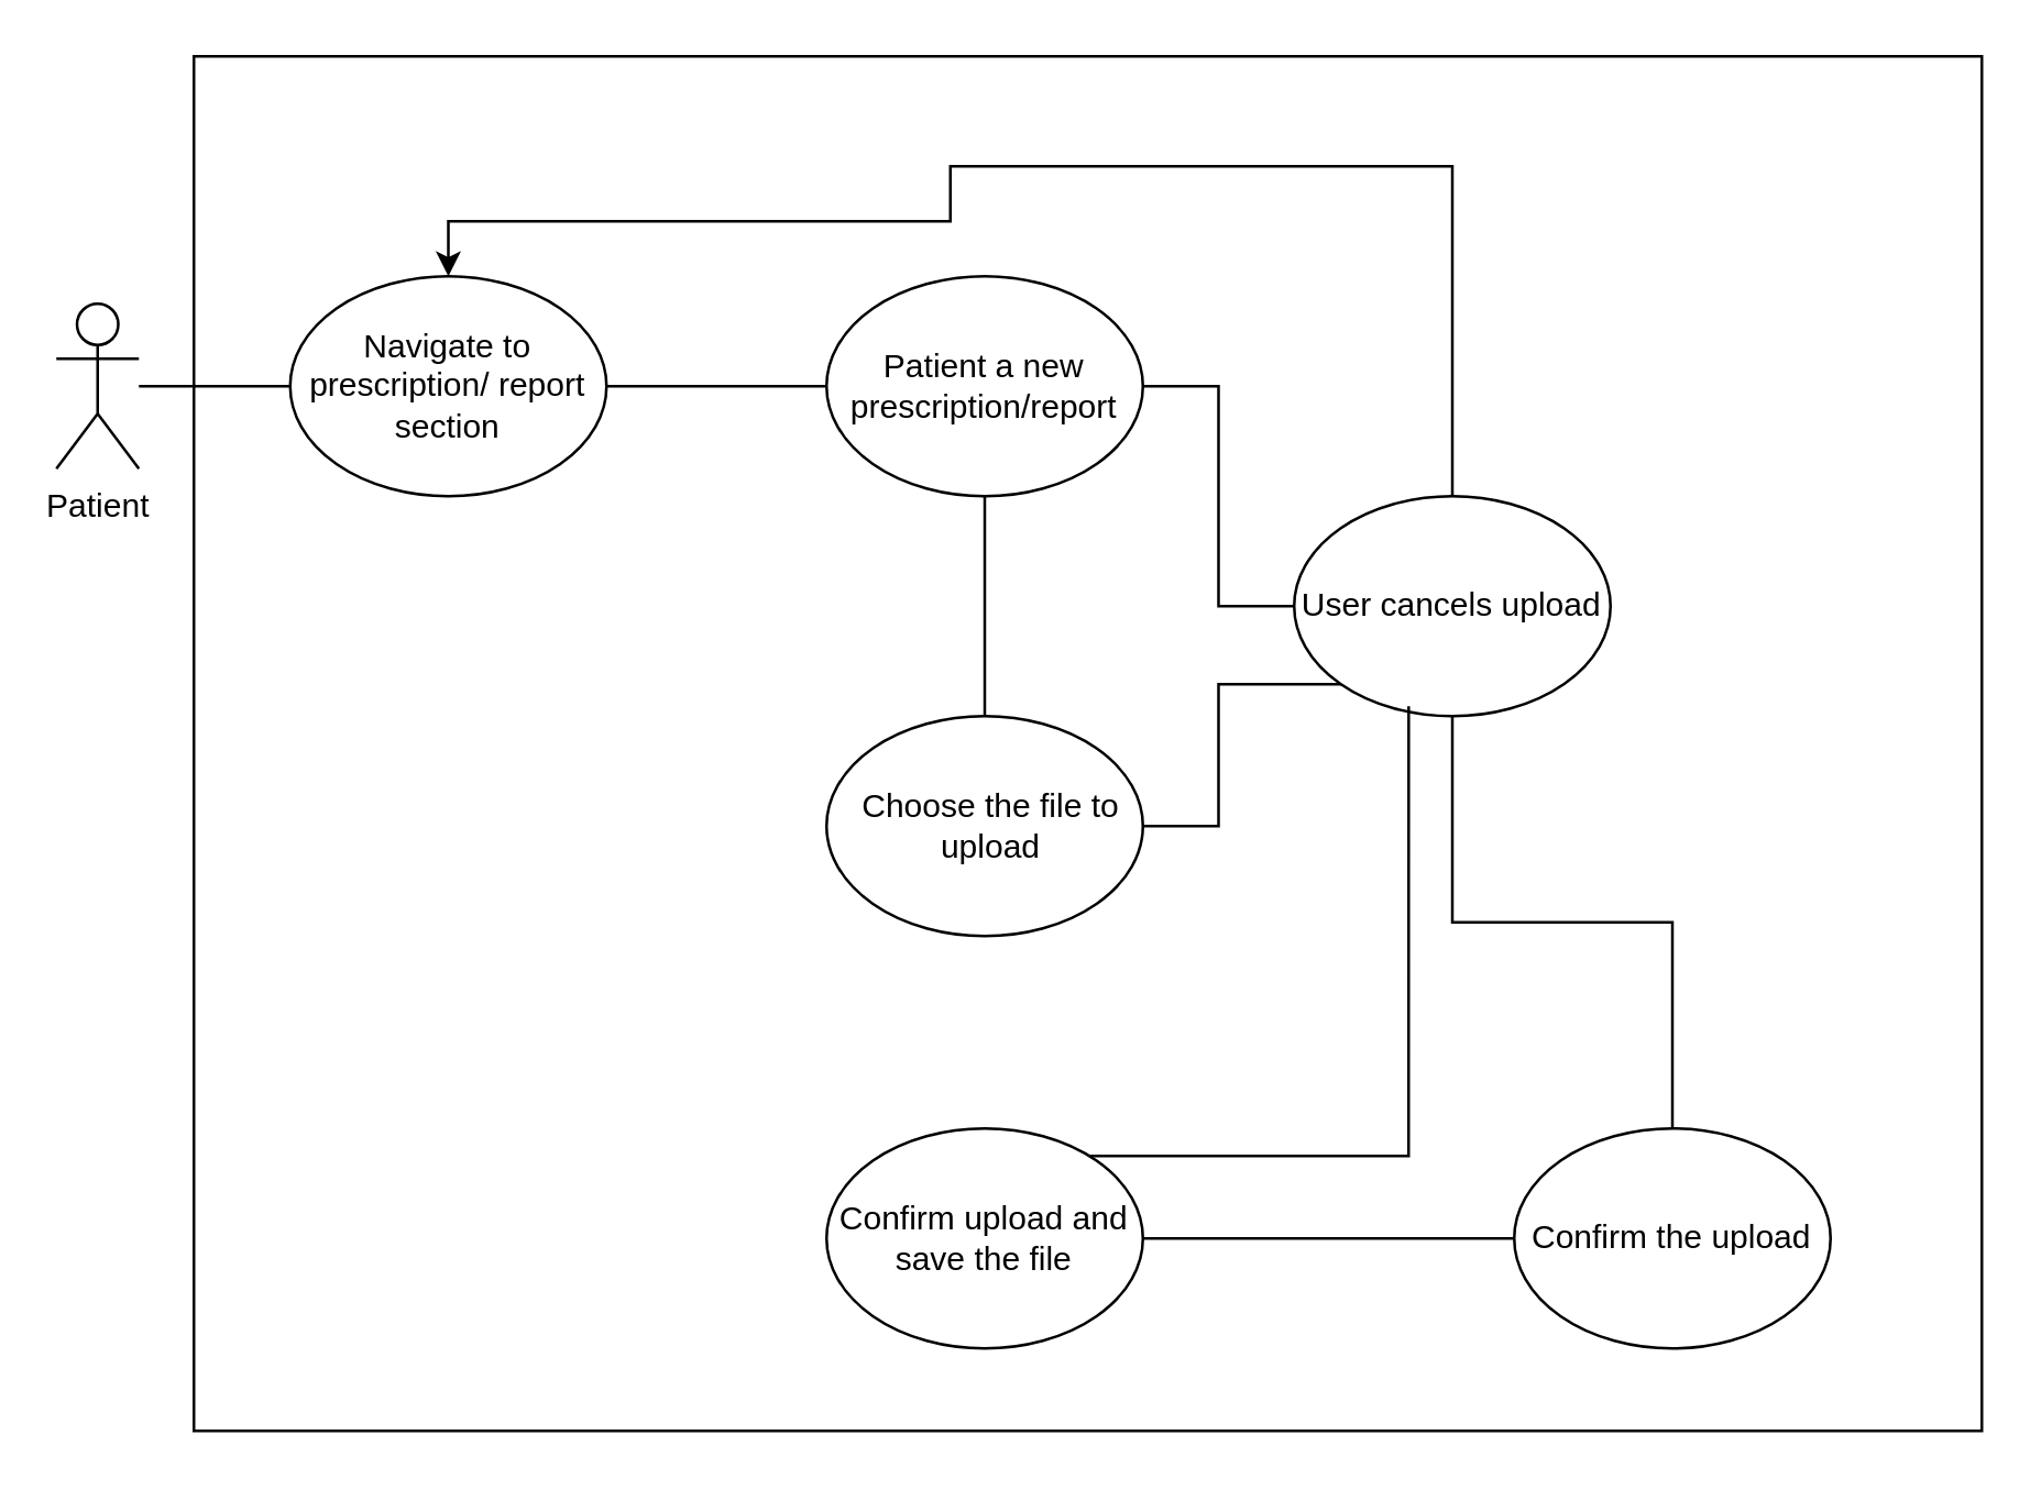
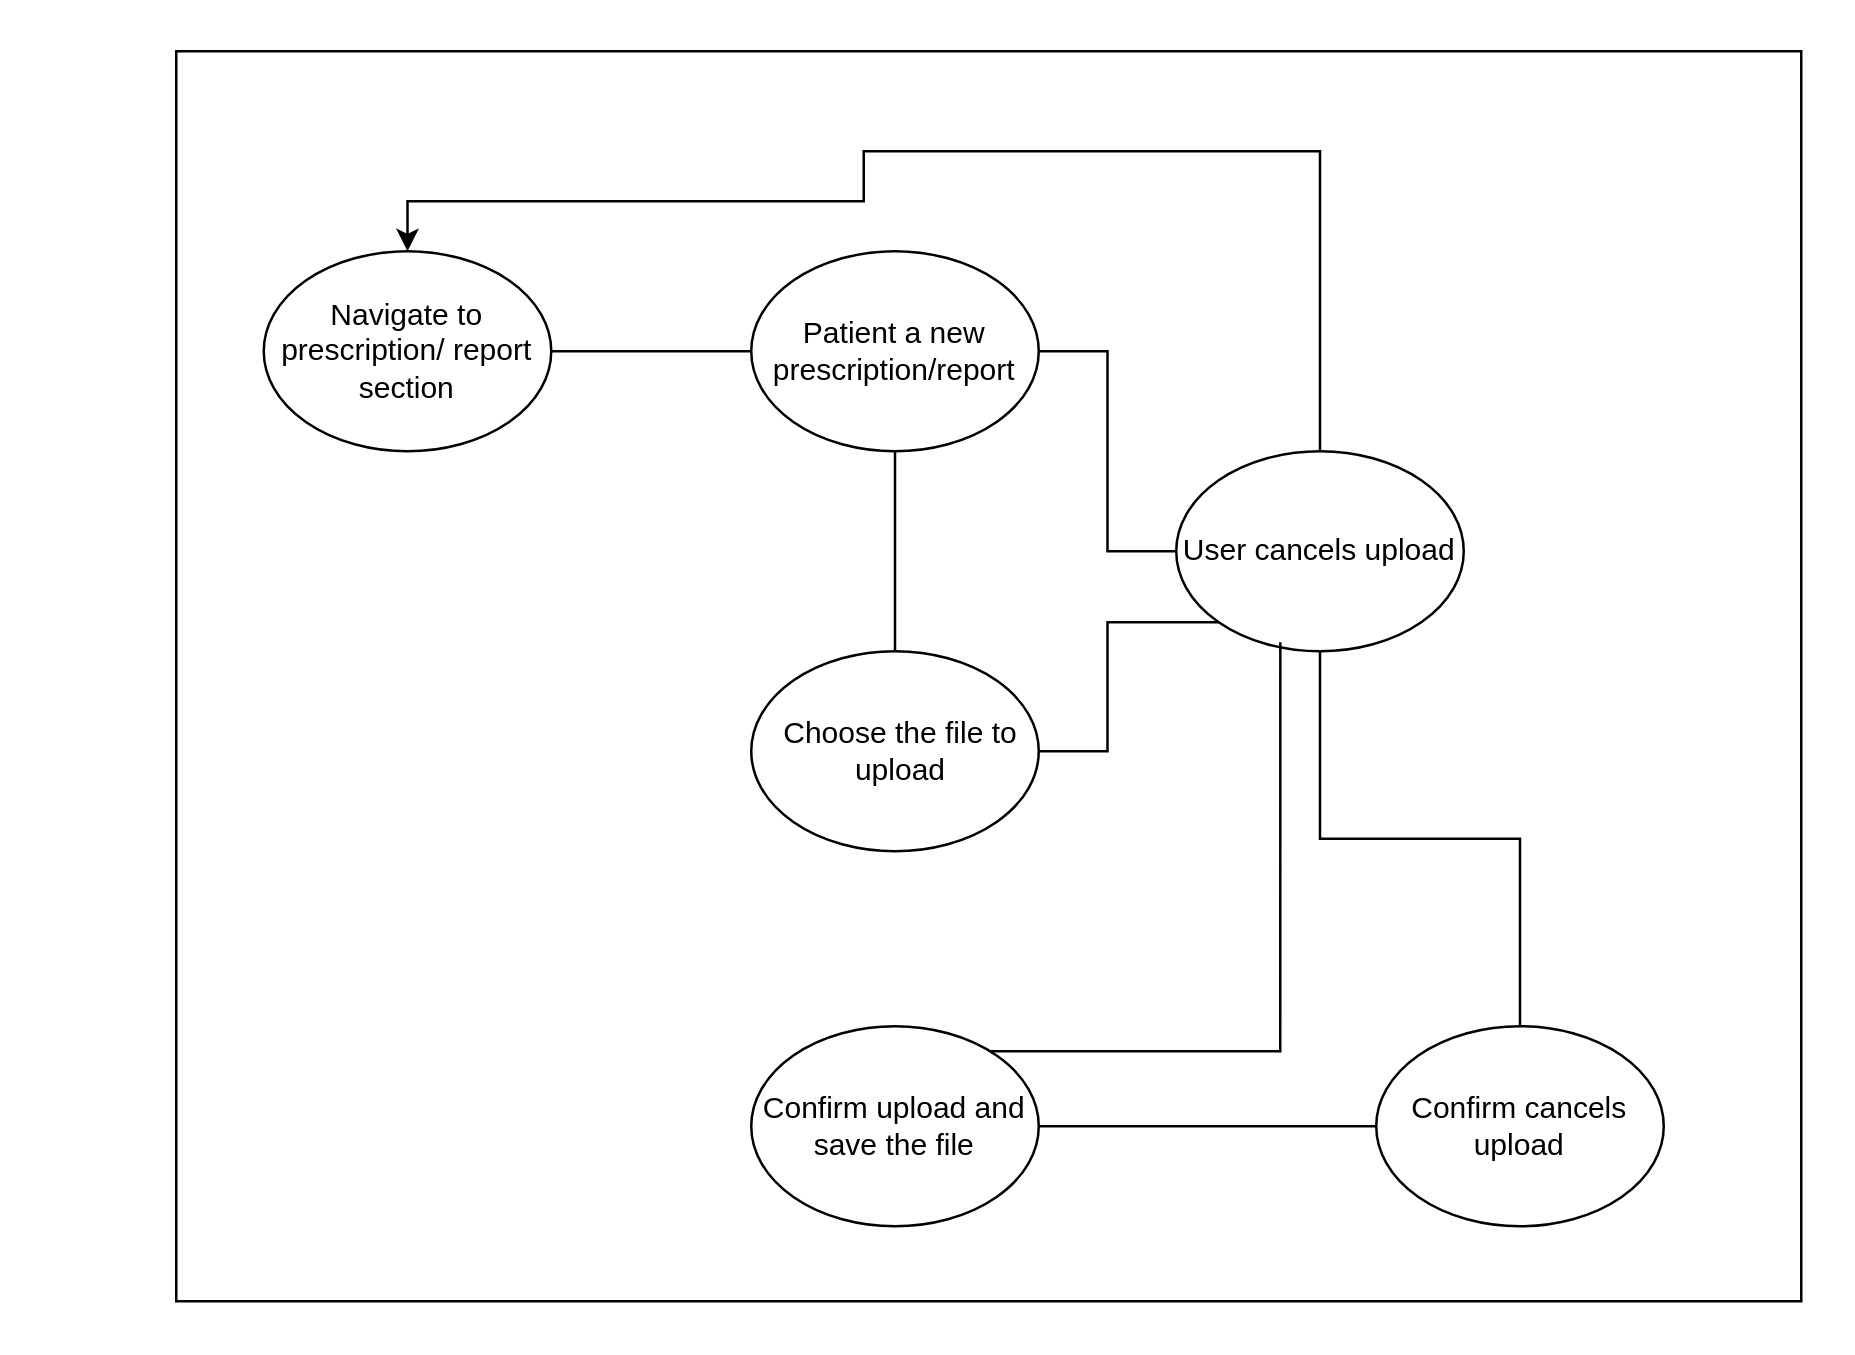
- <mxCell id="4" value="Patient&lt;div&gt;&lt;br&gt;&lt;/div&gt;" style="shape=umlActor;verticalLabelPosition=bottom;verticalAlign=top;html=1;outlineConnect=0;" vertex="1" parent="1"><mxGeometry x="20" y="110" width="30" height="60" as="geometry" /></mxCell>
- <mxCell id="3" style="edgeStyle=orthogonalEdgeStyle;rounded=0;orthogonalLoop=1;jettySize=auto;html=1;entryX=0;entryY=0.5;entryDx=0;entryDy=0;endArrow=none;endFill=0;" edge="1" parent="1" source="4" target="6"><mxGeometry relative="1" as="geometry" /></mxCell>
- <mxCell id="15" value="Confirm the upload" style="ellipse;whiteSpace=wrap;html=1;verticalAlign=middle;" vertex="1" parent="1"><mxGeometry x="550" y="410" width="115" height="80" as="geometry" /></mxCell>
+ <mxCell id="15" value="Confirm cancels upload" style="ellipse;whiteSpace=wrap;html=1;verticalAlign=middle;" vertex="1" parent="1"><mxGeometry x="550" y="410" width="115" height="80" as="geometry" /></mxCell>
